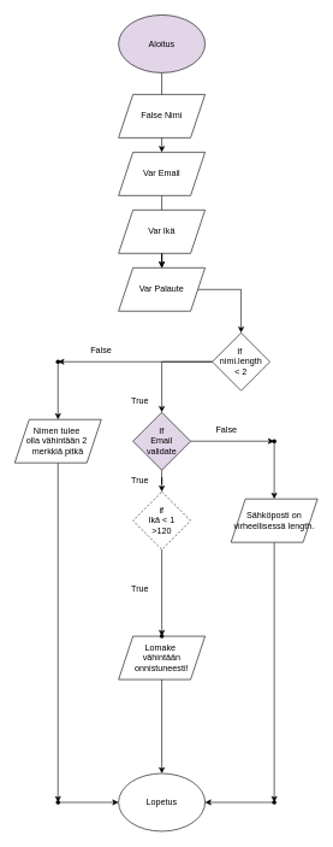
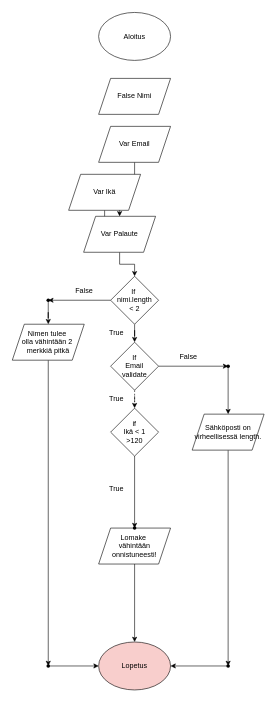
- <mxCell id="3" value="Aloitus" style="ellipse;whiteSpace=wrap;html=1;fillColor=#e1d5e7;" vertex="1" parent="1"><mxGeometry x="164" y="20" width="120" height="80" as="geometry" /></mxCell>
+ <mxCell id="3" value="Aloitus" style="ellipse;whiteSpace=wrap;html=1;" vertex="1" parent="1"><mxGeometry x="164" y="20" width="120" height="80" as="geometry" /></mxCell>
- <mxCell id="2" value="" style="edgeStyle=orthogonalEdgeStyle;rounded=0;orthogonalLoop=1;jettySize=auto;html=1;" edge="1" parent="1" source="3" target="7"><mxGeometry relative="1" as="geometry" /></mxCell>
- <mxCell id="9" value="Var Ikä" style="shape=parallelogram;perimeter=parallelogramPerimeter;whiteSpace=wrap;html=1;fixedSize=1;" vertex="1" parent="1"><mxGeometry x="164" y="290" width="120" height="60" as="geometry" /></mxCell>
+ <mxCell id="9" value="Var Ikä" style="shape=parallelogram;perimeter=parallelogramPerimeter;whiteSpace=wrap;html=1;fixedSize=1;" vertex="1" parent="1"><mxGeometry x="114" y="290" width="120" height="60" as="geometry" /></mxCell>
- <mxCell id="11" value="Var Palaute" style="shape=parallelogram;perimeter=parallelogramPerimeter;whiteSpace=wrap;html=1;fixedSize=1;" vertex="1" parent="1"><mxGeometry x="164" y="370" width="120" height="60" as="geometry" /></mxCell>
+ <mxCell id="11" value="Var Palaute" style="shape=parallelogram;perimeter=parallelogramPerimeter;whiteSpace=wrap;html=1;fixedSize=1;" vertex="1" parent="1"><mxGeometry x="139" y="360" width="120" height="60" as="geometry" /></mxCell>
- <mxCell id="14" value="If&amp;nbsp;&lt;div&gt;nimi.length&lt;/div&gt;&lt;div&gt;&amp;lt; 2&lt;/div&gt;" style="rhombus;whiteSpace=wrap;html=1;" vertex="1" parent="1"><mxGeometry x="294" y="460" width="80" height="80" as="geometry" /></mxCell>
+ <mxCell id="14" value="If&amp;nbsp;&lt;div&gt;nimi.length&lt;/div&gt;&lt;div&gt;&amp;lt; 2&lt;/div&gt;" style="rhombus;whiteSpace=wrap;html=1;" vertex="1" parent="1"><mxGeometry x="184" y="460" width="80" height="80" as="geometry" /></mxCell>
- <mxCell id="21" value="Nimen tulee&amp;nbsp;&lt;div&gt;olla vähintään 2&amp;nbsp;&lt;div&gt;merkkiä pitkä&lt;/div&gt;&lt;/div&gt;" style="shape=parallelogram;perimeter=parallelogramPerimeter;whiteSpace=wrap;html=1;fixedSize=1;" vertex="1" parent="1"><mxGeometry x="20" y="580" width="120" height="60" as="geometry" /></mxCell>
+ <mxCell id="21" value="Nimen tulee&amp;nbsp;&lt;div&gt;olla vähintään 2&amp;nbsp;&lt;div&gt;merkkiä pitkä&lt;/div&gt;&lt;/div&gt;" style="shape=parallelogram;perimeter=parallelogramPerimeter;whiteSpace=wrap;html=1;fixedSize=1;" vertex="1" parent="1"><mxGeometry x="20" y="540" width="120" height="60" as="geometry" /></mxCell>
- <mxCell id="17" value="If&lt;div&gt;Email&lt;/div&gt;&lt;div&gt;validate&lt;/div&gt;" style="rhombus;whiteSpace=wrap;html=1;fillColor=#e1d5e7;" vertex="1" parent="1"><mxGeometry x="184" y="570" width="80" height="80" as="geometry" /></mxCell>
+ <mxCell id="17" value="If&lt;div&gt;Email&lt;/div&gt;&lt;div&gt;validate&lt;/div&gt;" style="rhombus;whiteSpace=wrap;html=1;" vertex="1" parent="1"><mxGeometry x="184" y="570" width="80" height="80" as="geometry" /></mxCell>
- <mxCell id="15" value="" style="edgeStyle=orthogonalEdgeStyle;rounded=0;orthogonalLoop=1;jettySize=auto;html=1;" edge="1" parent="1" source="17" target="19"><mxGeometry relative="1" as="geometry" /></mxCell>
+ <mxCell id="15" value="" style="edgeStyle=orthogonalEdgeStyle;rounded=0;orthogonalLoop=1;jettySize=auto;html=1;dashed=1;" edge="1" parent="1" source="17" target="19"><mxGeometry relative="1" as="geometry" /></mxCell>
- <mxCell id="19" value="if&lt;div&gt;Ikä &amp;lt; 1&lt;/div&gt;&lt;div&gt;&amp;gt;120&lt;/div&gt;" style="rhombus;whiteSpace=wrap;html=1;dashed=1;" vertex="1" parent="1"><mxGeometry x="184" y="680" width="80" height="80" as="geometry" /></mxCell>
+ <mxCell id="19" value="if&lt;div&gt;Ikä &amp;lt; 1&lt;/div&gt;&lt;div&gt;&amp;gt;120&lt;/div&gt;" style="rhombus;whiteSpace=wrap;html=1;" vertex="1" parent="1"><mxGeometry x="184" y="680" width="80" height="80" as="geometry" /></mxCell>
- <mxCell id="4" value="Lopetus" style="ellipse;whiteSpace=wrap;html=1;" vertex="1" parent="1"><mxGeometry x="164" y="1070" width="120" height="80" as="geometry" /></mxCell>
+ <mxCell id="4" value="Lopetus" style="ellipse;whiteSpace=wrap;html=1;fillColor=#f8cecc;" vertex="1" parent="1"><mxGeometry x="164" y="1070" width="120" height="80" as="geometry" /></mxCell>
